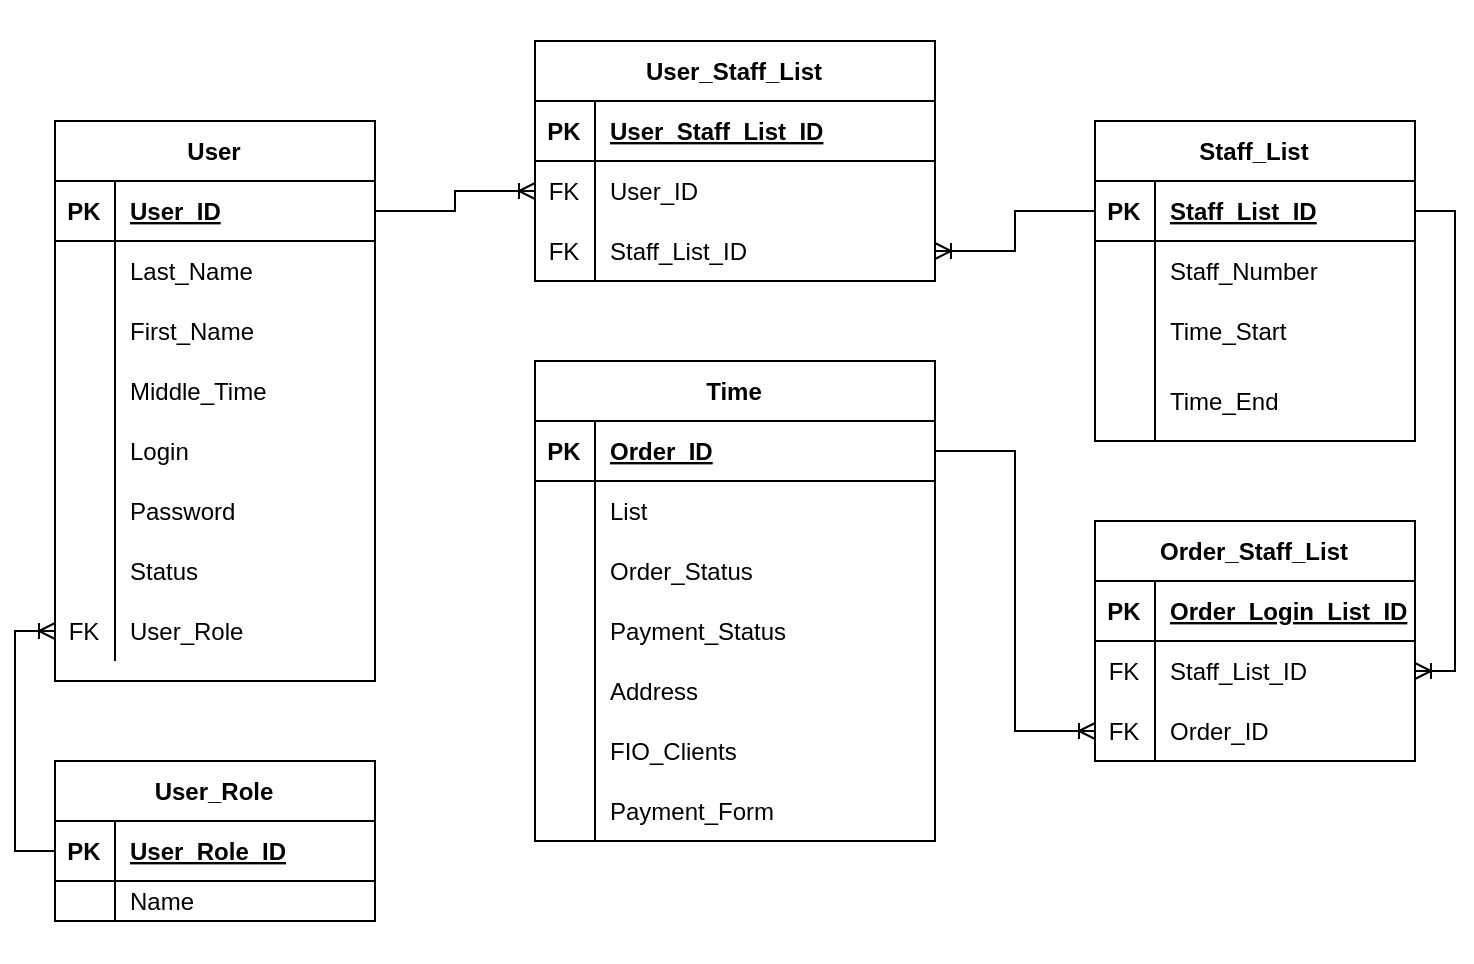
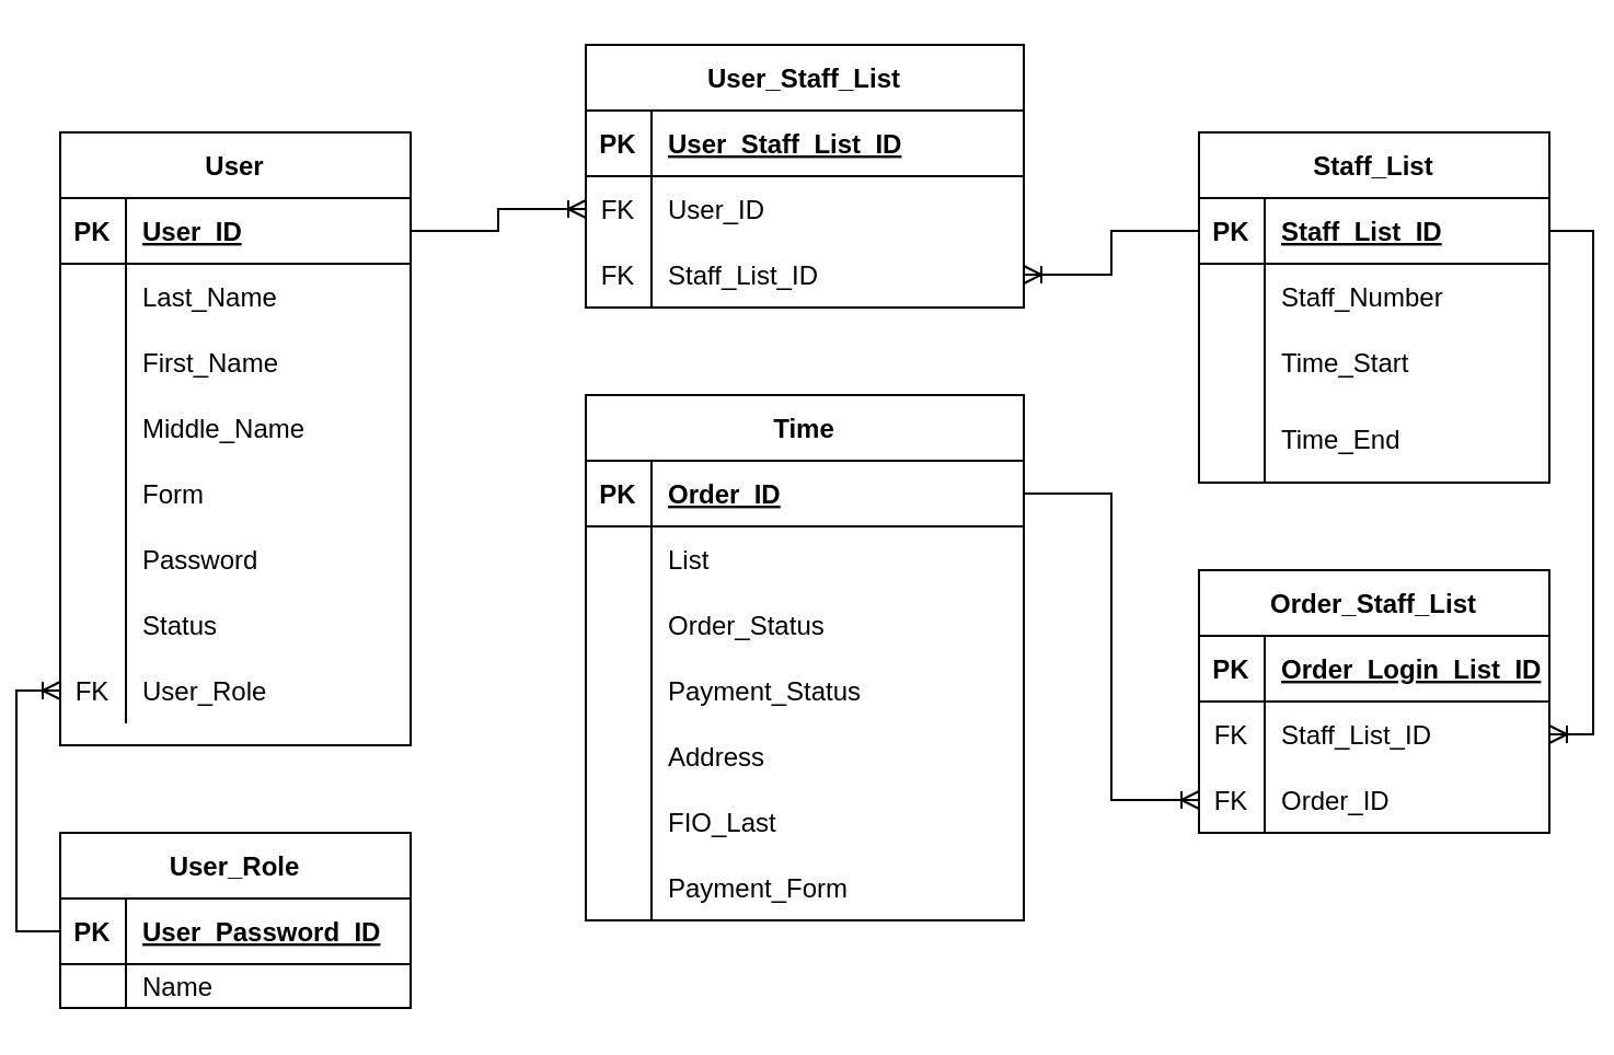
- <mxCell id="14" value="Middle_Time" style="shape=partialRectangle;connectable=0;fillColor=none;top=0;left=0;bottom=0;right=0;align=left;spacingLeft=6;overflow=hidden;rounded=0;" parent="12" vertex="1"><mxGeometry x="30" width="130" height="30" as="geometry"><mxRectangle width="130" height="30" as="alternateBounds" /></mxGeometry></mxCell>
+ <mxCell id="14" value="Middle_Name" style="shape=partialRectangle;connectable=0;fillColor=none;top=0;left=0;bottom=0;right=0;align=left;spacingLeft=6;overflow=hidden;rounded=0;" parent="12" vertex="1"><mxGeometry x="30" width="130" height="30" as="geometry"><mxRectangle width="130" height="30" as="alternateBounds" /></mxGeometry></mxCell>
- <mxCell id="17" value="Login" style="shape=partialRectangle;connectable=0;fillColor=none;top=0;left=0;bottom=0;right=0;align=left;spacingLeft=6;overflow=hidden;rounded=0;" parent="15" vertex="1"><mxGeometry x="30" width="130" height="30" as="geometry"><mxRectangle width="130" height="30" as="alternateBounds" /></mxGeometry></mxCell>
+ <mxCell id="17" value="Form" style="shape=partialRectangle;connectable=0;fillColor=none;top=0;left=0;bottom=0;right=0;align=left;spacingLeft=6;overflow=hidden;rounded=0;" parent="15" vertex="1"><mxGeometry x="30" width="130" height="30" as="geometry"><mxRectangle width="130" height="30" as="alternateBounds" /></mxGeometry></mxCell>
- <mxCell id="45" value="FIO_Clients" style="shape=partialRectangle;connectable=0;fillColor=none;top=0;left=0;bottom=0;right=0;align=left;spacingLeft=6;overflow=hidden;rounded=0;" parent="43" vertex="1"><mxGeometry x="30" width="170" height="30" as="geometry"><mxRectangle width="170" height="30" as="alternateBounds" /></mxGeometry></mxCell>
+ <mxCell id="45" value="FIO_Last" style="shape=partialRectangle;connectable=0;fillColor=none;top=0;left=0;bottom=0;right=0;align=left;spacingLeft=6;overflow=hidden;rounded=0;" parent="43" vertex="1"><mxGeometry x="30" width="170" height="30" as="geometry"><mxRectangle width="170" height="30" as="alternateBounds" /></mxGeometry></mxCell>
- <mxCell id="65" value="User_Role_ID" style="shape=partialRectangle;connectable=0;fillColor=none;top=0;left=0;bottom=0;right=0;align=left;spacingLeft=6;fontStyle=5;overflow=hidden;rounded=0;" parent="63" vertex="1"><mxGeometry x="30" width="130" height="30" as="geometry"><mxRectangle width="130" height="30" as="alternateBounds" /></mxGeometry></mxCell>
+ <mxCell id="65" value="User_Password_ID" style="shape=partialRectangle;connectable=0;fillColor=none;top=0;left=0;bottom=0;right=0;align=left;spacingLeft=6;fontStyle=5;overflow=hidden;rounded=0;" parent="63" vertex="1"><mxGeometry x="30" width="130" height="30" as="geometry"><mxRectangle width="130" height="30" as="alternateBounds" /></mxGeometry></mxCell>
